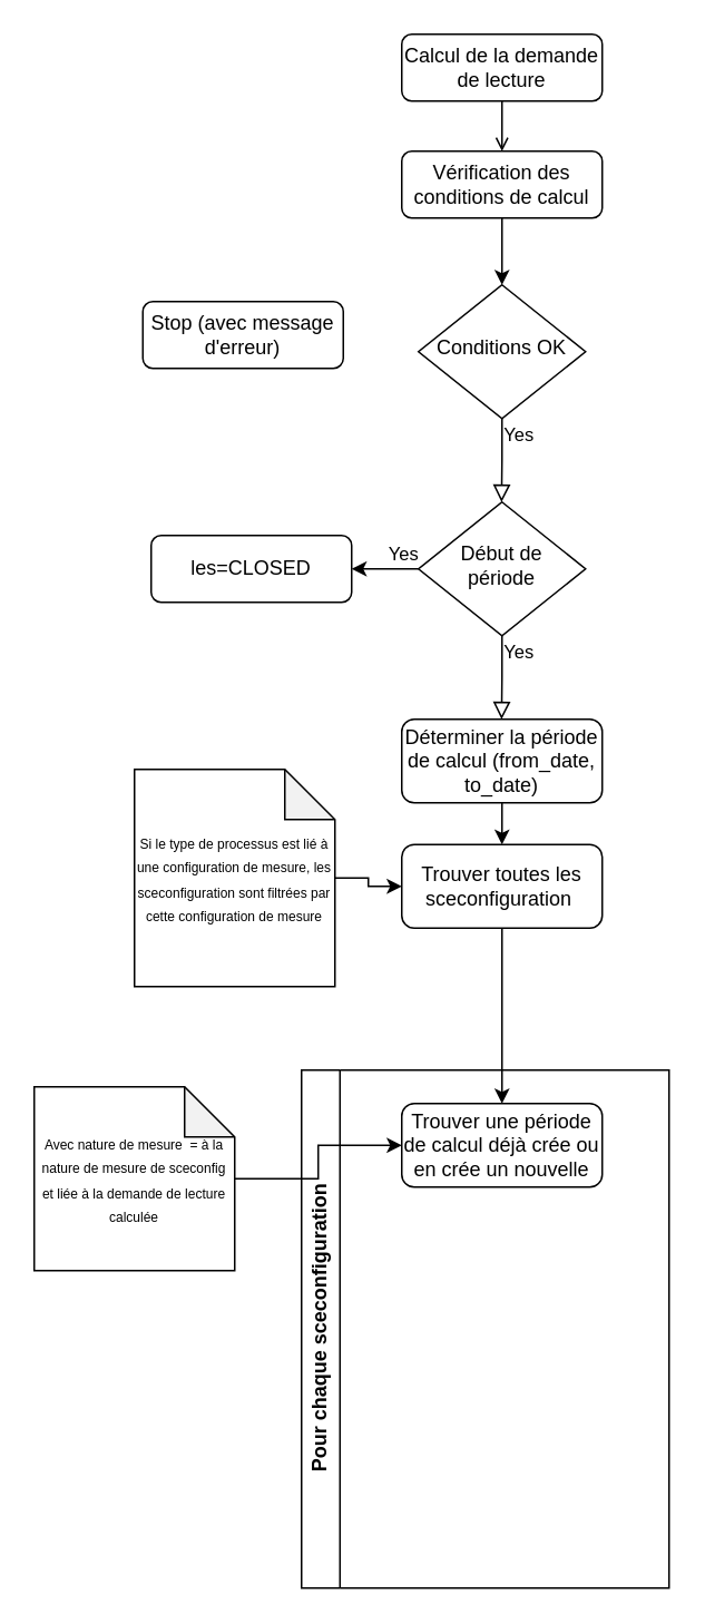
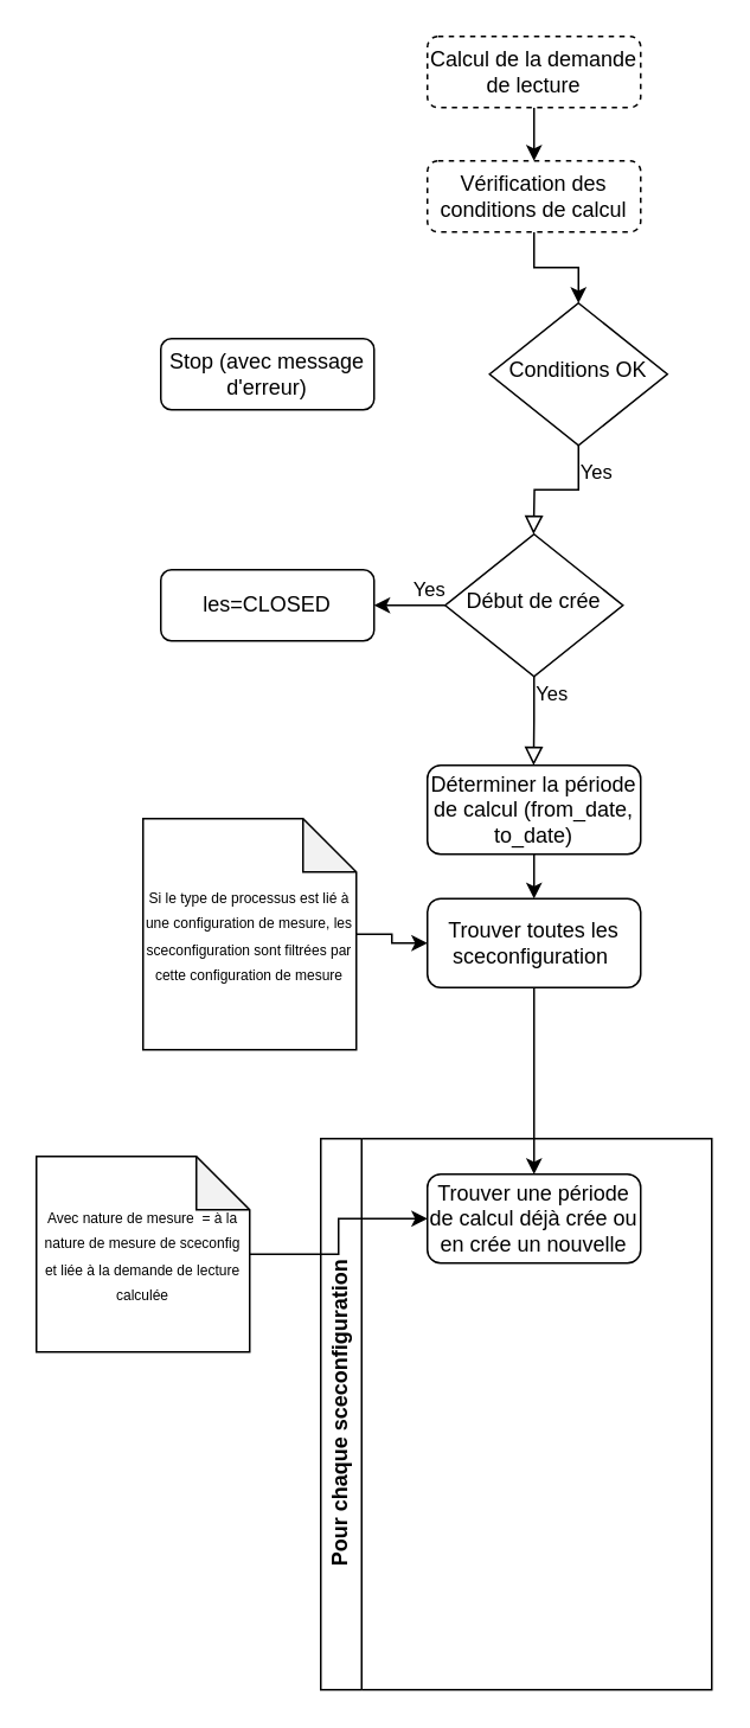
- <mxCell id="3" value="Calcul de la demande de lecture" style="rounded=1;whiteSpace=wrap;html=1;fontSize=12;glass=0;strokeWidth=1;shadow=0;" parent="1" vertex="1"><mxGeometry x="240" y="20" width="120" height="40" as="geometry" /></mxCell>
+ <mxCell id="3" value="Calcul de la demande de lecture" style="rounded=1;whiteSpace=wrap;html=1;fontSize=12;glass=0;strokeWidth=1;shadow=0;dashed=1;" parent="1" vertex="1"><mxGeometry x="240" y="20" width="120" height="40" as="geometry" /></mxCell>
- <mxCell id="2" style="edgeStyle=orthogonalEdgeStyle;rounded=0;orthogonalLoop=1;jettySize=auto;html=1;exitX=0.5;exitY=1;exitDx=0;exitDy=0;entryX=0.5;entryY=0;entryDx=0;entryDy=0;endArrow=open;" edge="1" parent="1" source="3" target="5"><mxGeometry relative="1" as="geometry" /></mxCell>
+ <mxCell id="2" style="edgeStyle=orthogonalEdgeStyle;rounded=0;orthogonalLoop=1;jettySize=auto;html=1;exitX=0.5;exitY=1;exitDx=0;exitDy=0;entryX=0.5;entryY=0;entryDx=0;entryDy=0;" edge="1" parent="1" source="3" target="5"><mxGeometry relative="1" as="geometry" /></mxCell>
- <mxCell id="5" value="Vérification des conditions de calcul" style="rounded=1;whiteSpace=wrap;html=1;fontSize=12;glass=0;strokeWidth=1;shadow=0;" vertex="1" parent="1"><mxGeometry x="240" y="90" width="120" height="40" as="geometry" /></mxCell>
+ <mxCell id="5" value="Vérification des conditions de calcul" style="rounded=1;whiteSpace=wrap;html=1;fontSize=12;glass=0;strokeWidth=1;shadow=0;dashed=1;" vertex="1" parent="1"><mxGeometry x="240" y="90" width="120" height="40" as="geometry" /></mxCell>
- <mxCell id="14" value="Stop (avec message d'erreur)" style="rounded=1;whiteSpace=wrap;html=1;fontSize=12;glass=0;strokeWidth=1;shadow=0;" vertex="1" parent="1"><mxGeometry x="85" y="180" width="120" height="40" as="geometry" /></mxCell>
+ <mxCell id="14" value="Stop (avec message d'erreur)" style="rounded=1;whiteSpace=wrap;html=1;fontSize=12;glass=0;strokeWidth=1;shadow=0;" vertex="1" parent="1"><mxGeometry x="90" y="190" width="120" height="40" as="geometry" /></mxCell>
- <mxCell id="6" value="Conditions OK" style="rhombus;whiteSpace=wrap;html=1;shadow=0;fontFamily=Helvetica;fontSize=12;align=center;strokeWidth=1;spacing=6;spacingTop=-4;" vertex="1" parent="1"><mxGeometry x="250" y="170" width="100" height="80" as="geometry" /></mxCell>
+ <mxCell id="6" value="Conditions OK" style="rhombus;whiteSpace=wrap;html=1;shadow=0;fontFamily=Helvetica;fontSize=12;align=center;strokeWidth=1;spacing=6;spacingTop=-4;" vertex="1" parent="1"><mxGeometry x="275" y="170" width="100" height="80" as="geometry" /></mxCell>
- <mxCell id="12" value="Début de période" style="rhombus;whiteSpace=wrap;html=1;shadow=0;fontFamily=Helvetica;fontSize=12;align=center;strokeWidth=1;spacing=6;spacingTop=-4;" vertex="1" parent="1"><mxGeometry x="250" y="300" width="100" height="80" as="geometry" /></mxCell>
+ <mxCell id="12" value="Début de crée" style="rhombus;whiteSpace=wrap;html=1;shadow=0;fontFamily=Helvetica;fontSize=12;align=center;strokeWidth=1;spacing=6;spacingTop=-4;" vertex="1" parent="1"><mxGeometry x="250" y="300" width="100" height="80" as="geometry" /></mxCell>
